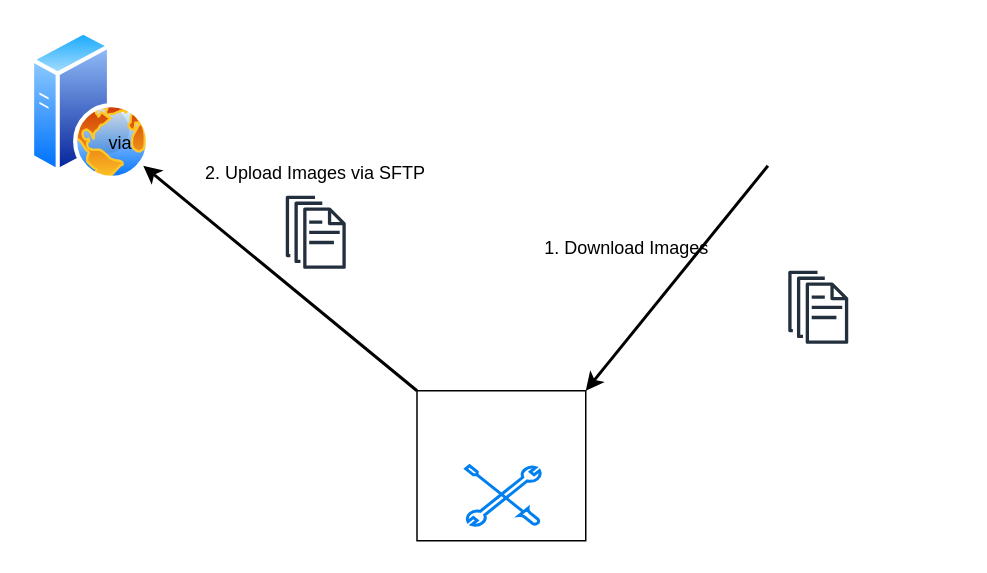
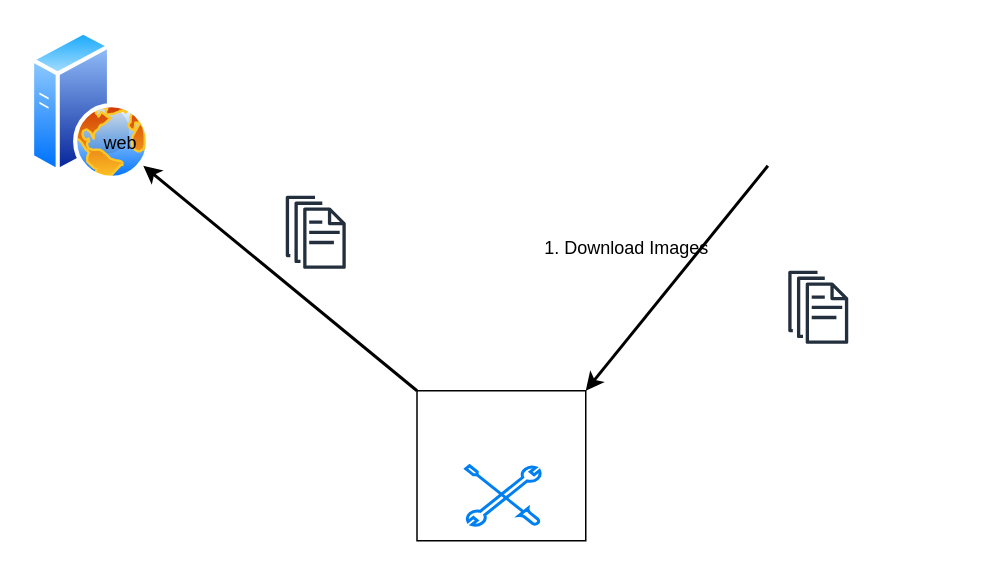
- <mxCell id="8" value="via" style="text;strokeColor=none;align=center;fillColor=none;html=1;verticalAlign=middle;whiteSpace=wrap;rounded=0;" vertex="1" parent="1"><mxGeometry x="50" y="80" width="60" height="30" as="geometry" /></mxCell>
+ <mxCell id="8" value="web" style="text;strokeColor=none;align=center;fillColor=none;html=1;verticalAlign=middle;whiteSpace=wrap;rounded=0;" vertex="1" parent="1"><mxGeometry x="50" y="80" width="60" height="30" as="geometry" /></mxCell>
- <mxCell id="9" value="2. Upload Images via SFTP" style="text;strokeColor=none;align=center;fillColor=none;html=1;verticalAlign=middle;whiteSpace=wrap;rounded=0;" vertex="1" parent="1"><mxGeometry x="130.96" y="100" width="158.07" height="30" as="geometry" /></mxCell>
